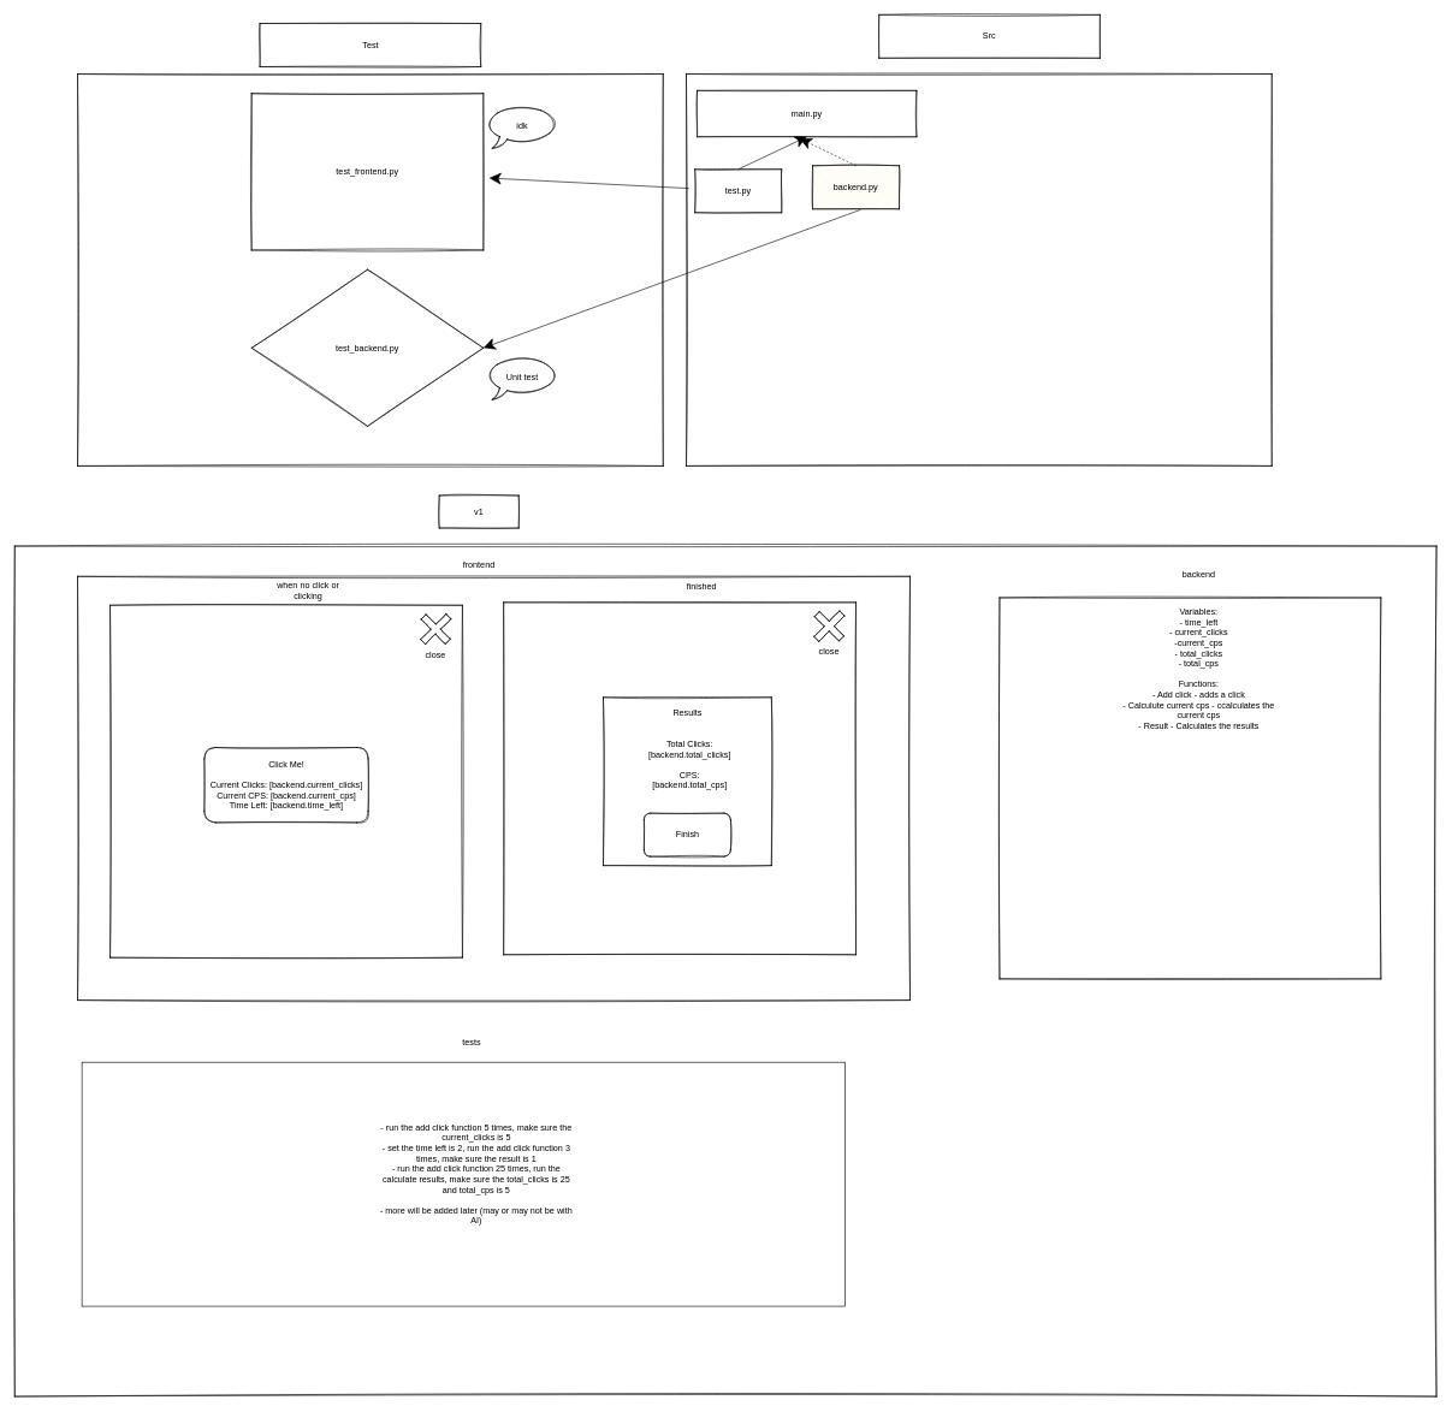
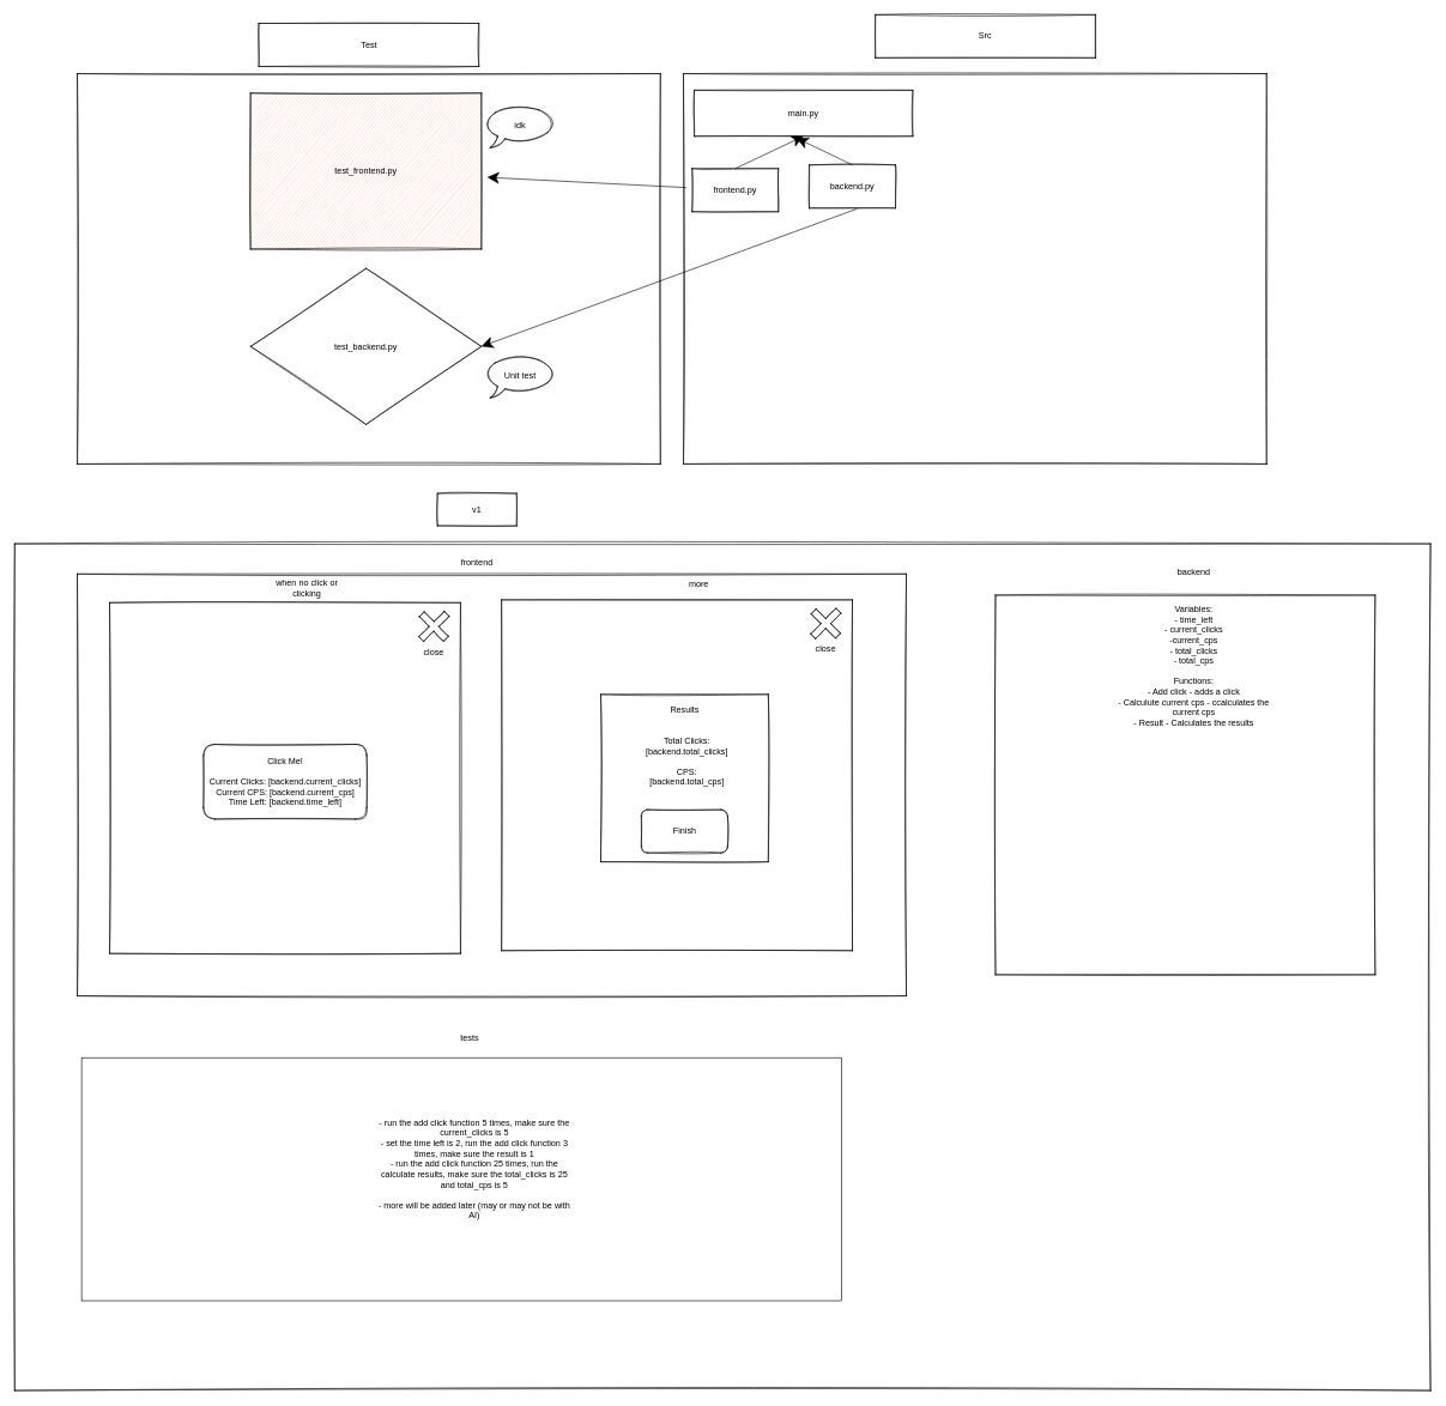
- <mxCell id="8" value="" style="endArrow=classic;html=1;rounded=0;startSize=14;endSize=14;sourcePerimeterSpacing=8;targetPerimeterSpacing=8;curved=1;entryX=0.468;entryY=1.039;entryDx=0;entryDy=0;entryPerimeter=0;exitX=0.5;exitY=0;exitDx=0;exitDy=0;dashed=1;" parent="1" source="7" target="5" edge="1"><mxGeometry width="50" height="50" relative="1" as="geometry"><mxPoint x="1039" y="217" as="sourcePoint" /><mxPoint x="1089" y="167" as="targetPoint" /></mxGeometry></mxCell>
+ <mxCell id="8" value="" style="endArrow=classic;html=1;rounded=0;startSize=14;endSize=14;sourcePerimeterSpacing=8;targetPerimeterSpacing=8;curved=1;entryX=0.468;entryY=1.039;entryDx=0;entryDy=0;entryPerimeter=0;exitX=0.5;exitY=0;exitDx=0;exitDy=0;" parent="1" source="7" target="5" edge="1"><mxGeometry width="50" height="50" relative="1" as="geometry"><mxPoint x="1039" y="217" as="sourcePoint" /><mxPoint x="1089" y="167" as="targetPoint" /></mxGeometry></mxCell>
- <mxCell id="12" value="test_frontend.py" style="rounded=0;whiteSpace=wrap;html=1;sketch=1;" parent="1" vertex="1"><mxGeometry x="348" y="129" width="321" height="217" as="geometry" /></mxCell>
+ <mxCell id="12" value="test_frontend.py" style="rounded=0;whiteSpace=wrap;html=1;sketch=1;fillColor=#f8cecc;" parent="1" vertex="1"><mxGeometry x="348" y="129" width="321" height="217" as="geometry" /></mxCell>
- <mxCell id="7" value="backend.py" style="rounded=0;whiteSpace=wrap;html=1;sketch=1;fillColor=#fff2cc;" parent="1" vertex="1"><mxGeometry x="1125" y="229" width="120" height="60" as="geometry" /></mxCell>
+ <mxCell id="7" value="backend.py" style="rounded=0;whiteSpace=wrap;html=1;sketch=1;" parent="1" vertex="1"><mxGeometry x="1125" y="229" width="120" height="60" as="geometry" /></mxCell>
- <mxCell id="6" value="test.py" style="rounded=0;whiteSpace=wrap;html=1;sketch=1;" parent="1" vertex="1"><mxGeometry x="962" y="234" width="120" height="60" as="geometry" /></mxCell>
+ <mxCell id="6" value="frontend.py" style="rounded=0;whiteSpace=wrap;html=1;sketch=1;" parent="1" vertex="1"><mxGeometry x="962" y="234" width="120" height="60" as="geometry" /></mxCell>
- <mxCell id="28" value="finished" style="text;html=1;strokeColor=none;fillColor=none;align=center;verticalAlign=middle;whiteSpace=wrap;rounded=0;" parent="1" vertex="1"><mxGeometry x="911" y="798" width="121" height="30" as="geometry" /></mxCell>
+ <mxCell id="28" value="more" style="text;html=1;strokeColor=none;fillColor=none;align=center;verticalAlign=middle;whiteSpace=wrap;rounded=0;" parent="1" vertex="1"><mxGeometry x="911" y="798" width="121" height="30" as="geometry" /></mxCell>
